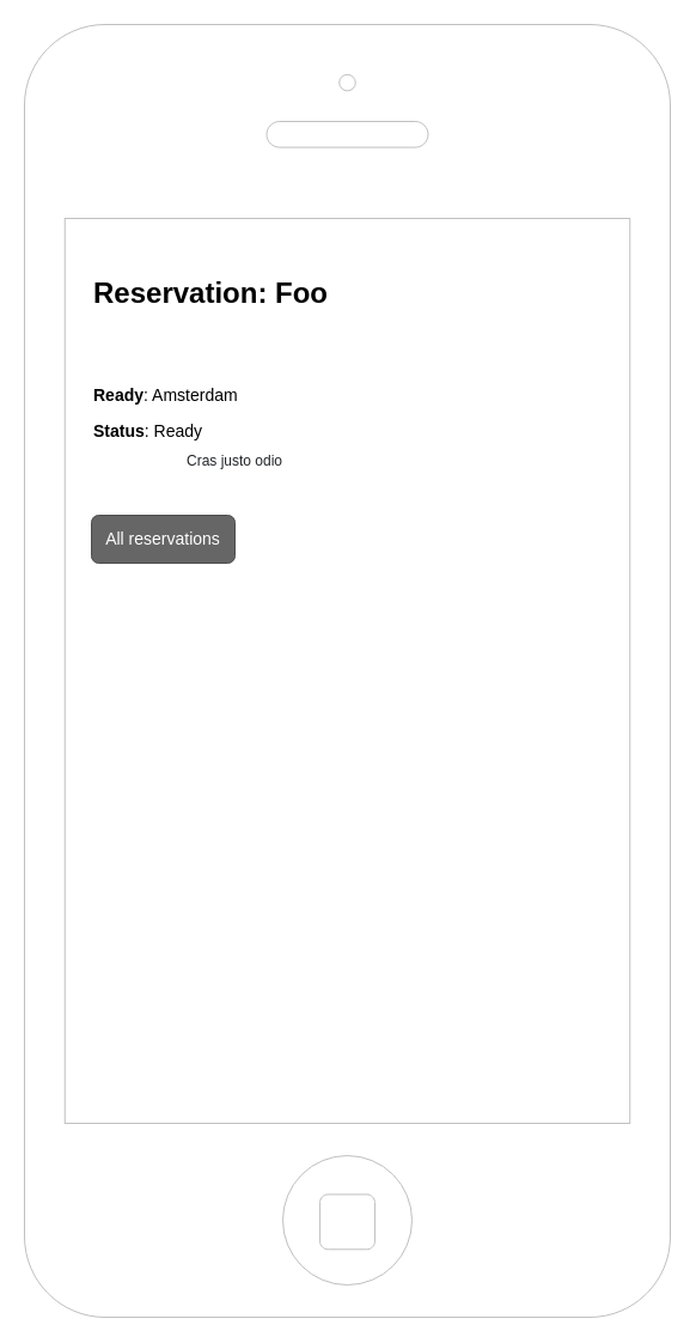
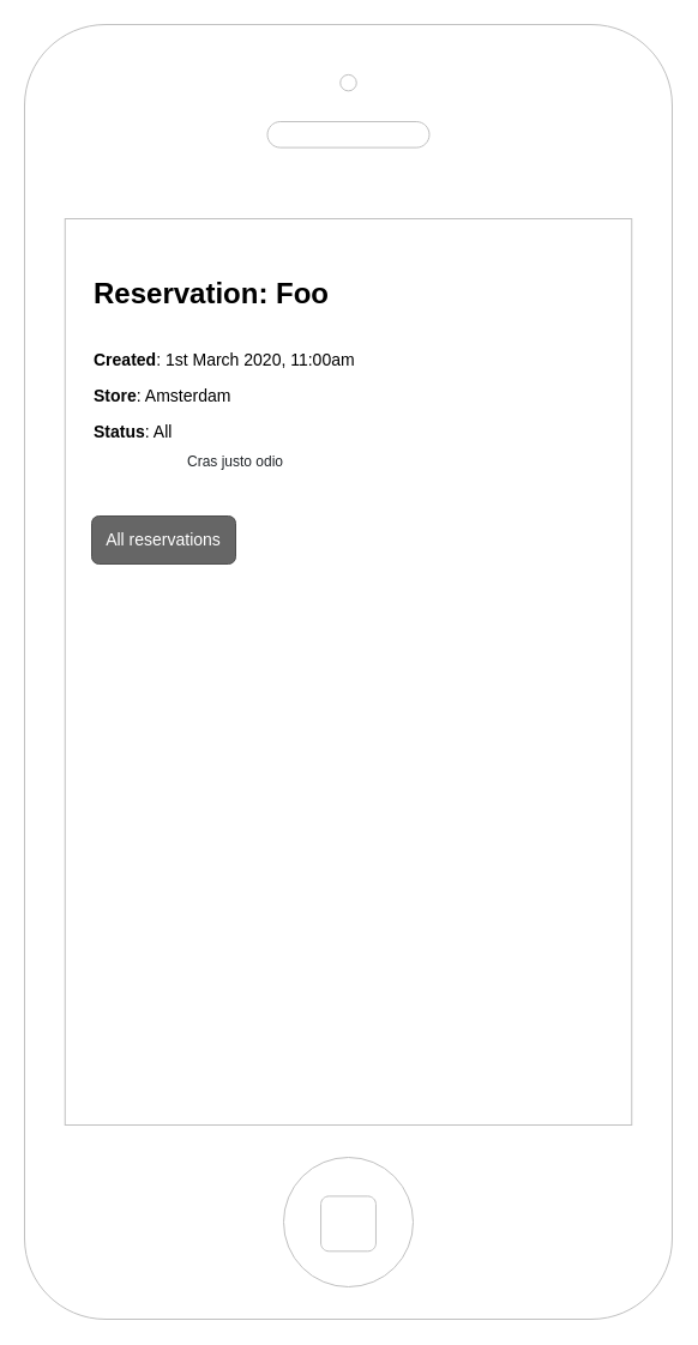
+ <mxCell id="6" value="&lt;b style=&quot;font-size: 14px;&quot;&gt;Created&lt;/b&gt;: 1st March 2020, 11:00am" style="text;html=1;align=left;verticalAlign=middle;resizable=0;points=[];autosize=1;fontSize=14;" vertex="1" parent="1"><mxGeometry x="76" y="290" width="230" height="20" as="geometry" /></mxCell>
- <mxCell id="7" value="&lt;b style=&quot;font-size: 14px&quot;&gt;Ready&lt;/b&gt;: Amsterdam" style="text;html=1;align=left;verticalAlign=middle;resizable=0;points=[];autosize=1;fontSize=14;" vertex="1" parent="1"><mxGeometry x="76" y="320" width="130" height="20" as="geometry" /></mxCell>
+ <mxCell id="7" value="&lt;b style=&quot;font-size: 14px&quot;&gt;Store&lt;/b&gt;: Amsterdam" style="text;html=1;align=left;verticalAlign=middle;resizable=0;points=[];autosize=1;fontSize=14;" vertex="1" parent="1"><mxGeometry x="76" y="320" width="130" height="20" as="geometry" /></mxCell>
- <mxCell id="8" value="&lt;b style=&quot;font-size: 14px&quot;&gt;Status&lt;/b&gt;: Ready" style="text;html=1;align=left;verticalAlign=middle;resizable=0;points=[];autosize=1;fontSize=14;" vertex="1" parent="1"><mxGeometry x="76" y="350" width="110" height="20" as="geometry" /></mxCell>
+ <mxCell id="8" value="&lt;b style=&quot;font-size: 14px&quot;&gt;Status&lt;/b&gt;: All" style="text;html=1;align=left;verticalAlign=middle;resizable=0;points=[];autosize=1;fontSize=14;" vertex="1" parent="1"><mxGeometry x="76" y="350" width="110" height="20" as="geometry" /></mxCell>
